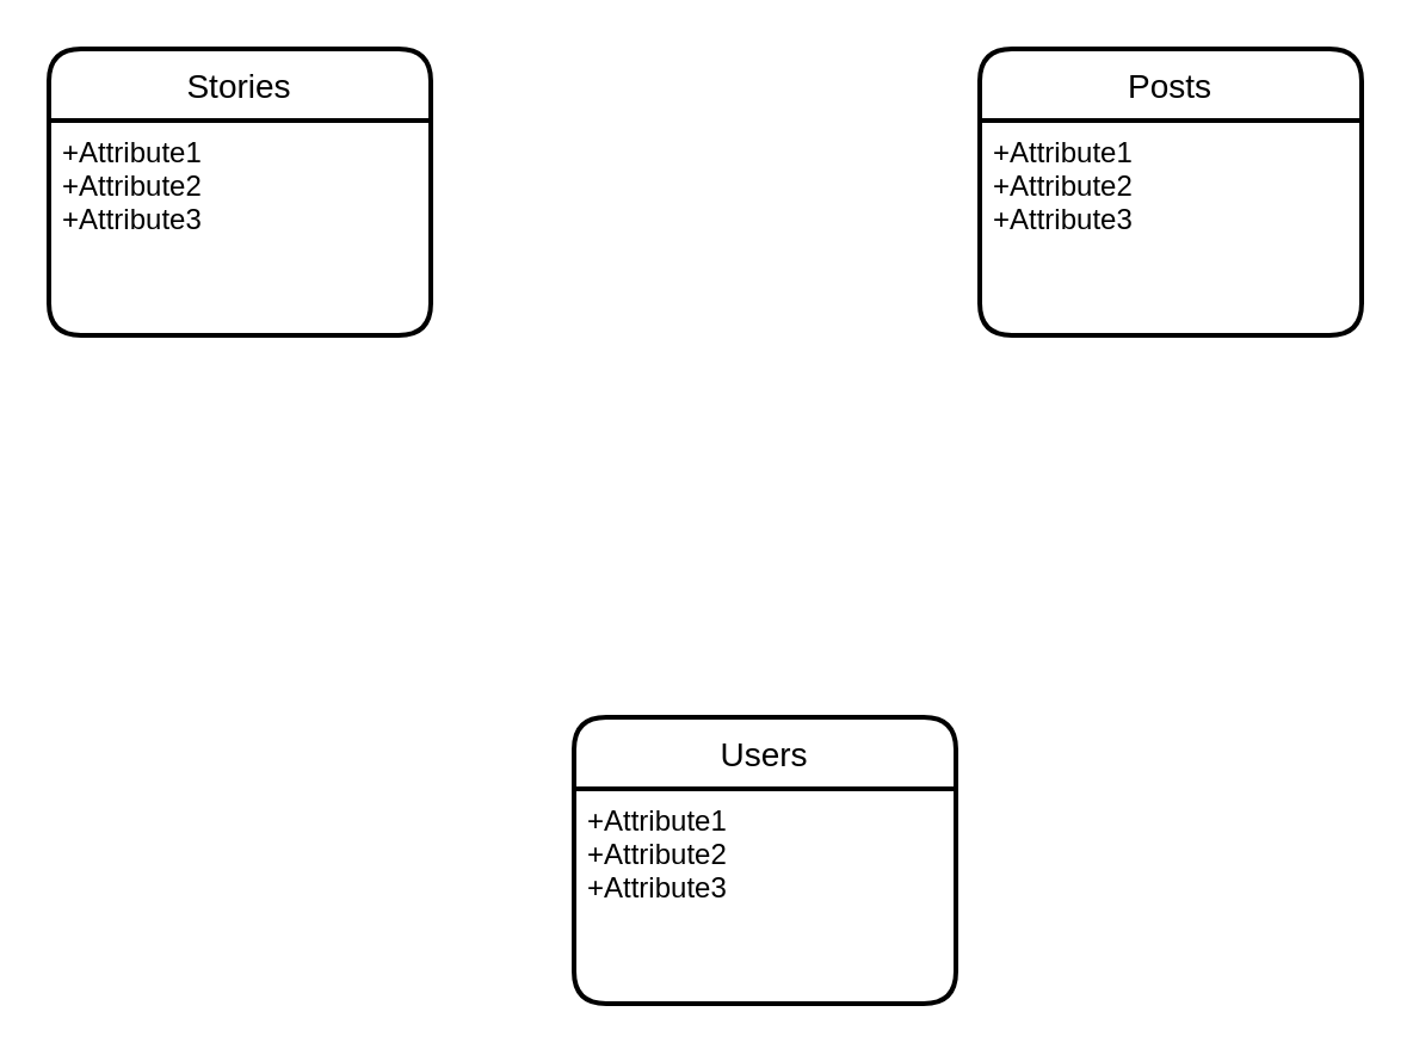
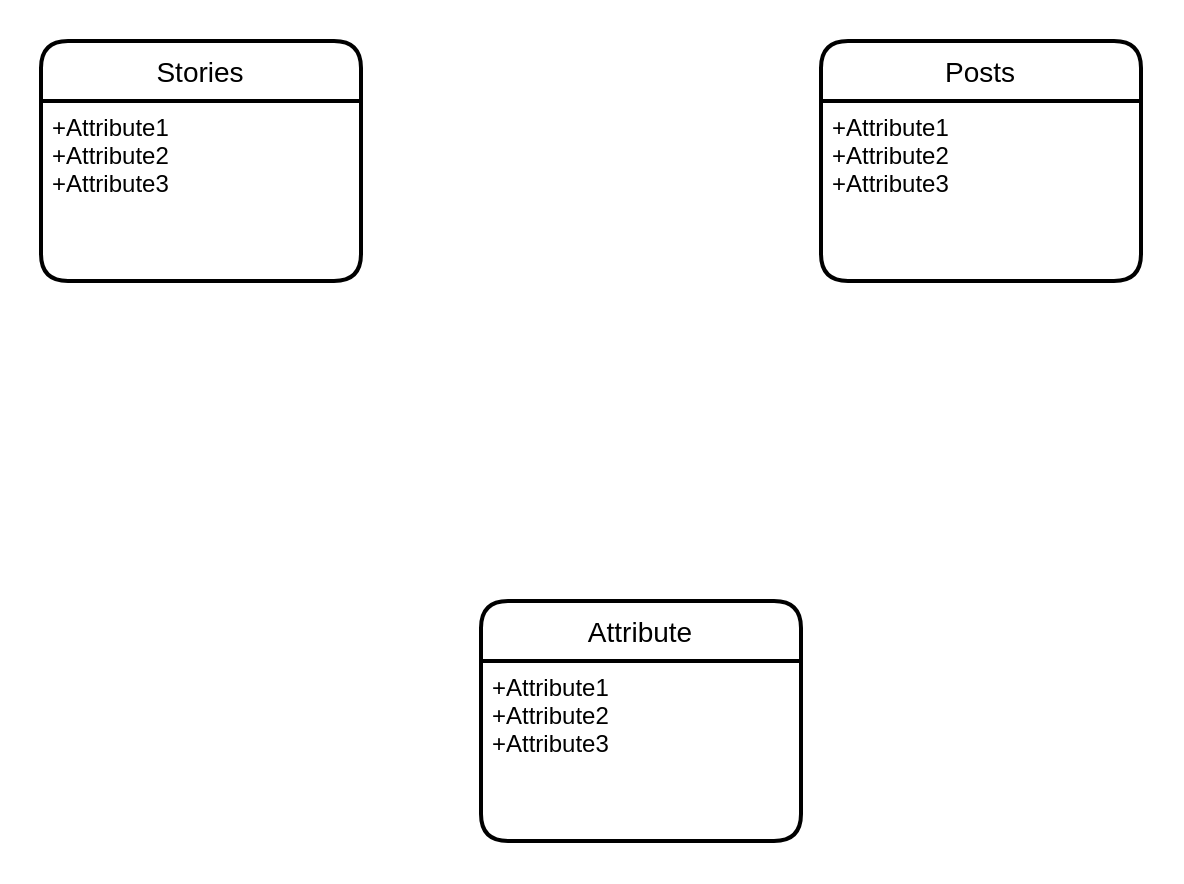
- <mxCell id="6" value="Users" style="swimlane;childLayout=stackLayout;horizontal=1;startSize=30;horizontalStack=0;rounded=1;fontSize=14;fontStyle=0;strokeWidth=2;resizeParent=0;resizeLast=1;shadow=0;dashed=0;align=center;" vertex="1" parent="1"><mxGeometry x="240" y="300" width="160" height="120" as="geometry"><mxRectangle x="320" y="410" width="80" height="30" as="alternateBounds" /></mxGeometry></mxCell>
+ <mxCell id="6" value="Attribute" style="swimlane;childLayout=stackLayout;horizontal=1;startSize=30;horizontalStack=0;rounded=1;fontSize=14;fontStyle=0;strokeWidth=2;resizeParent=0;resizeLast=1;shadow=0;dashed=0;align=center;" vertex="1" parent="1"><mxGeometry x="240" y="300" width="160" height="120" as="geometry"><mxRectangle x="320" y="410" width="80" height="30" as="alternateBounds" /></mxGeometry></mxCell>
